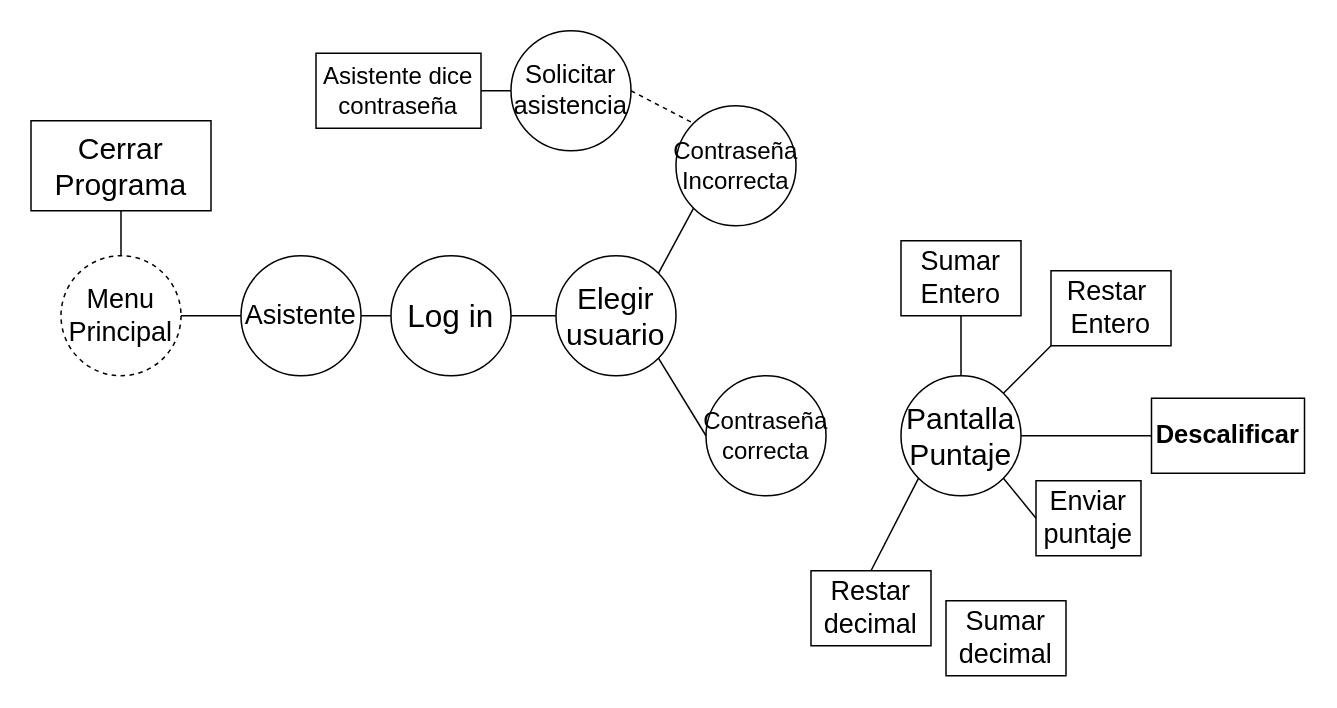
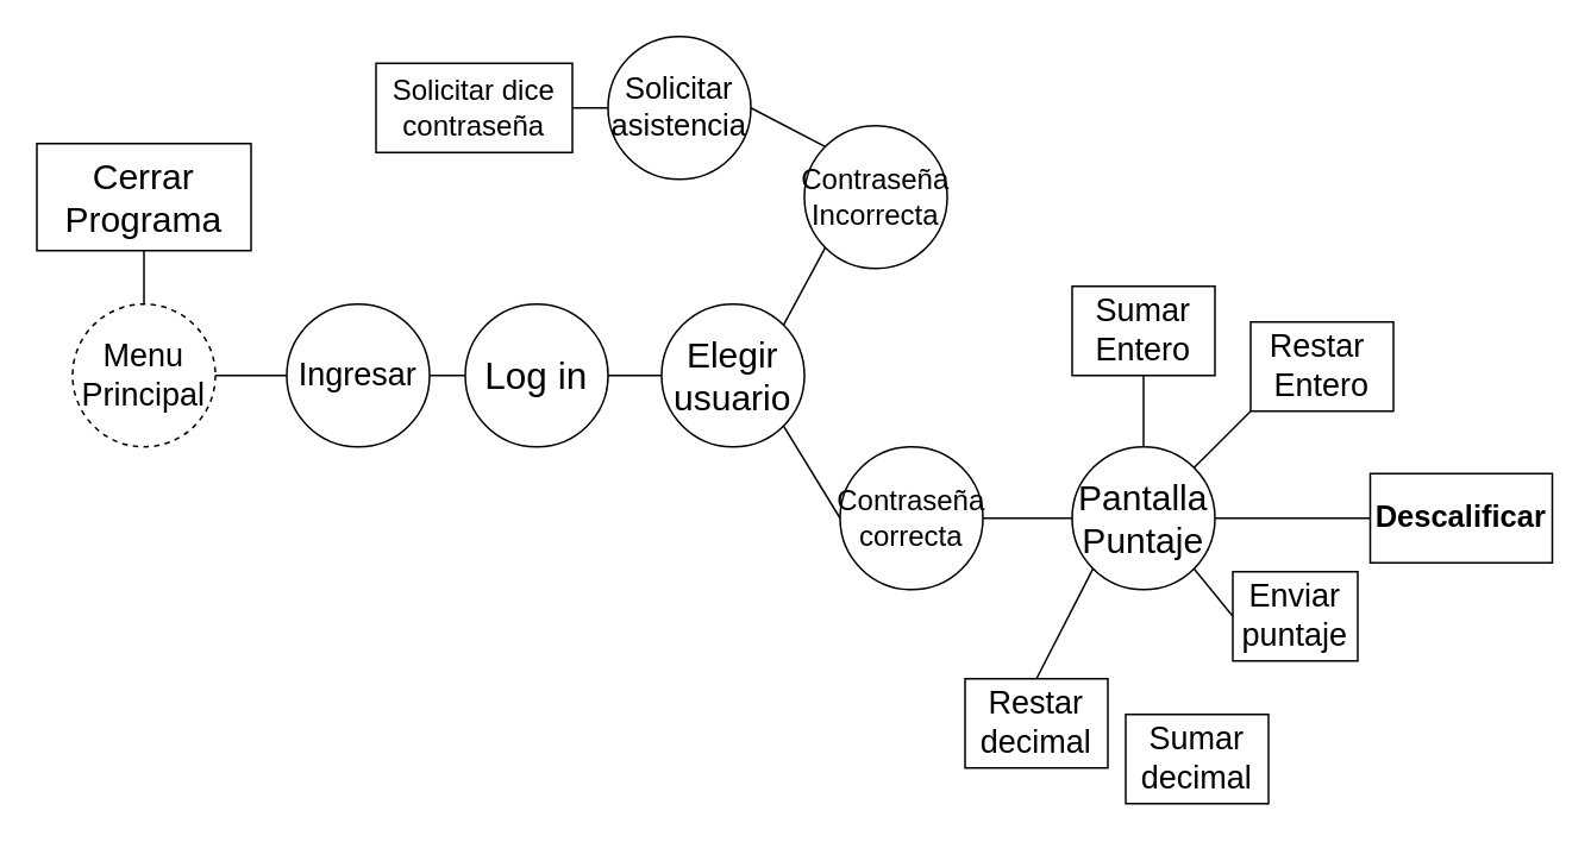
- <mxCell id="16" value="&lt;font style=&quot;font-size: 16px;&quot;&gt;Asistente dice contraseña&lt;/font&gt;" style="rounded=0;whiteSpace=wrap;html=1;fillColor=none;" vertex="1" parent="1"><mxGeometry x="210" y="35" width="110" height="50" as="geometry" /></mxCell>
+ <mxCell id="16" value="&lt;font style=&quot;font-size: 16px;&quot;&gt;Solicitar dice contraseña&lt;/font&gt;" style="rounded=0;whiteSpace=wrap;html=1;fillColor=none;" vertex="1" parent="1"><mxGeometry x="210" y="35" width="110" height="50" as="geometry" /></mxCell>
- <mxCell id="13" value="" style="endArrow=none;html=1;rounded=0;entryX=0;entryY=0;entryDx=0;entryDy=0;exitX=1;exitY=0.5;exitDx=0;exitDy=0;dashed=1;" edge="1" parent="1" source="14" target="12"><mxGeometry width="50" height="50" relative="1" as="geometry"><mxPoint x="390" y="50" as="sourcePoint" /><mxPoint x="380" y="140" as="targetPoint" /></mxGeometry></mxCell>
+ <mxCell id="13" value="" style="endArrow=none;html=1;rounded=0;entryX=0;entryY=0;entryDx=0;entryDy=0;exitX=1;exitY=0.5;exitDx=0;exitDy=0;" edge="1" parent="1" source="14" target="12"><mxGeometry width="50" height="50" relative="1" as="geometry"><mxPoint x="390" y="50" as="sourcePoint" /><mxPoint x="380" y="140" as="targetPoint" /></mxGeometry></mxCell>
- <mxCell id="6" value="&lt;font style=&quot;font-size: 18px;&quot;&gt;Asistente&lt;/font&gt;" style="ellipse;whiteSpace=wrap;html=1;aspect=fixed;fillColor=none;" vertex="1" parent="1"><mxGeometry x="160" y="170" width="80" height="80" as="geometry" /></mxCell>
+ <mxCell id="6" value="&lt;font style=&quot;font-size: 18px;&quot;&gt;Ingresar&lt;/font&gt;" style="ellipse;whiteSpace=wrap;html=1;aspect=fixed;fillColor=none;" vertex="1" parent="1"><mxGeometry x="160" y="170" width="80" height="80" as="geometry" /></mxCell>
+ <mxCell id="19" value="" style="endArrow=none;html=1;rounded=0;exitX=1;exitY=0.5;exitDx=0;exitDy=0;entryX=0;entryY=0.5;entryDx=0;entryDy=0;" edge="1" parent="1" source="18" target="20"><mxGeometry width="50" height="50" relative="1" as="geometry"><mxPoint x="680" y="290" as="sourcePoint" /><mxPoint x="760" y="290" as="targetPoint" /></mxGeometry></mxCell>
